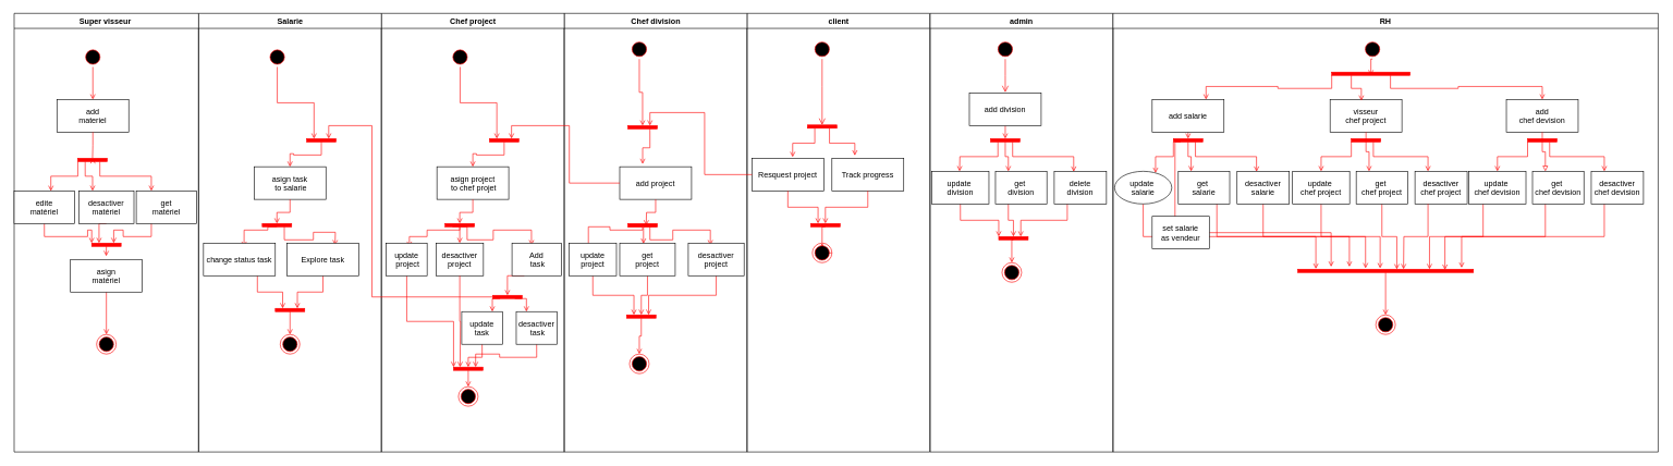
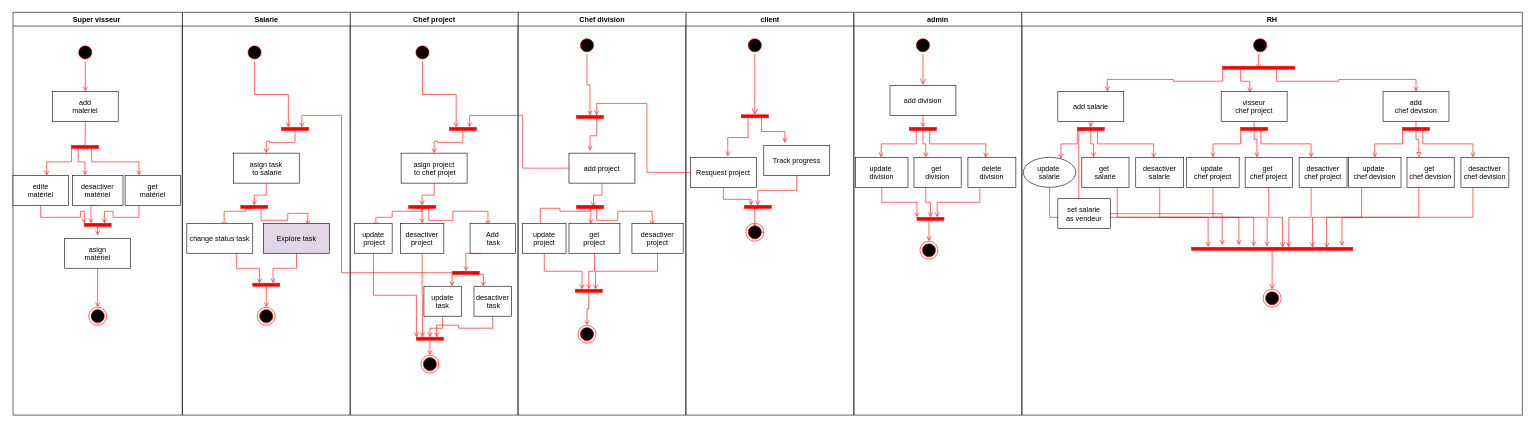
- <mxCell id="5" value="Resquest project" style="" parent="2" vertex="1"><mxGeometry x="7.5" y="222" width="110" height="50" as="geometry" /></mxCell>
+ <mxCell id="5" value="Resquest project" style="" parent="2" vertex="1"><mxGeometry x="7.5" y="242" width="110" height="50" as="geometry" /></mxCell>
- <mxCell id="77" value="Explore task" style="" parent="64" vertex="1"><mxGeometry x="135.5" y="352" width="110" height="50" as="geometry" /></mxCell>
+ <mxCell id="77" value="Explore task" style="fillColor=#e1d5e7;" parent="64" vertex="1"><mxGeometry x="135.5" y="352" width="110" height="50" as="geometry" /></mxCell>
